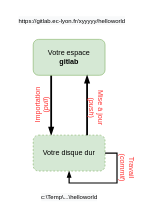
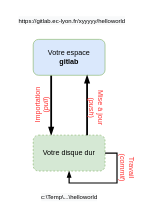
- <mxCell id="3" value="Votre espace&lt;br&gt;&lt;b&gt;gitlab&lt;/b&gt;" style="rounded=1;whiteSpace=wrap;html=1;fillColor=#d5e8d4;strokeColor=#82b366;" parent="1" vertex="1"><mxGeometry x="55" y="65" width="120" height="60" as="geometry" /></mxCell>
+ <mxCell id="3" value="Votre espace&lt;br&gt;&lt;b&gt;gitlab&lt;/b&gt;" style="rounded=1;whiteSpace=wrap;html=1;fillColor=#dae8fc;strokeColor=#82b366;" parent="1" vertex="1"><mxGeometry x="55" y="65" width="120" height="60" as="geometry" /></mxCell>
